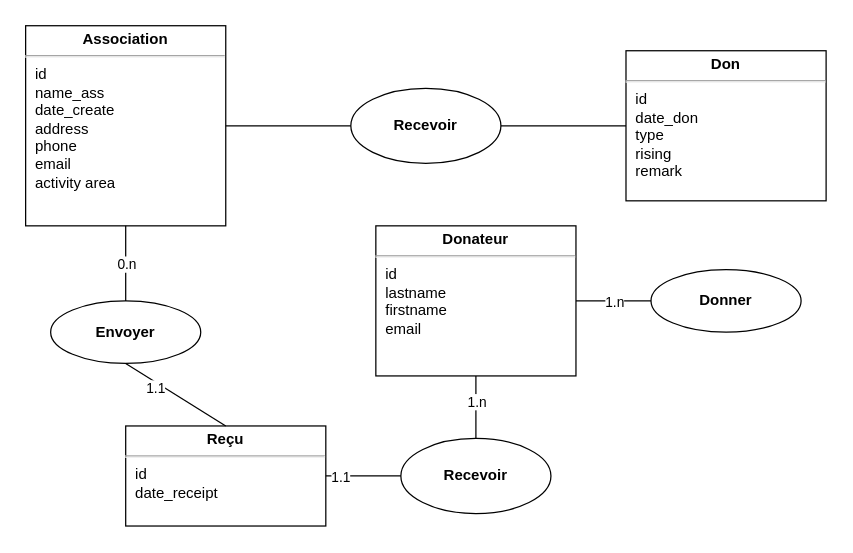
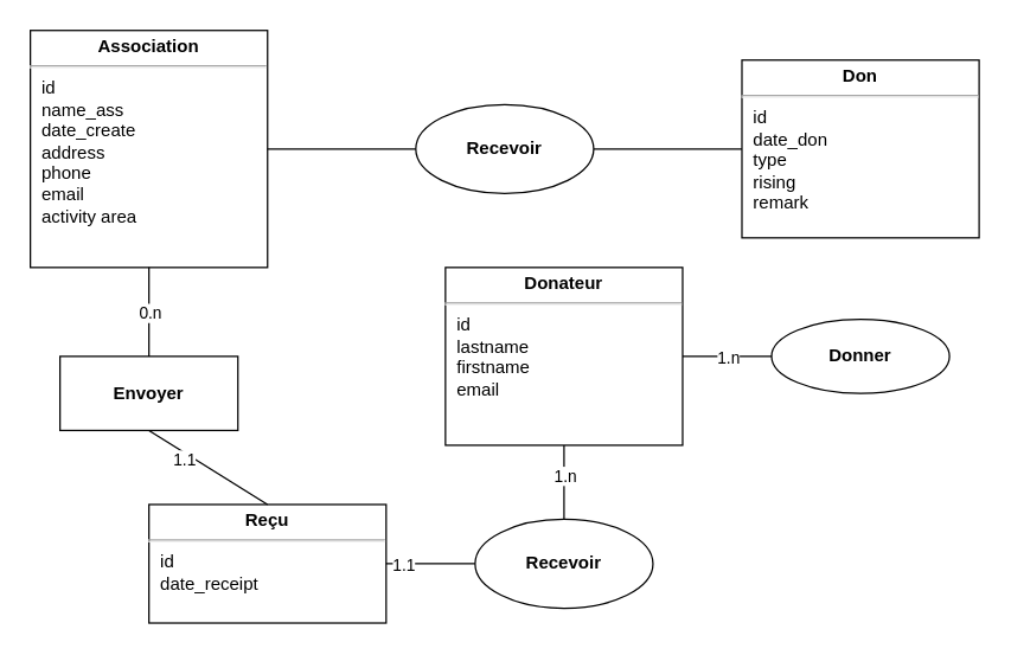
- <mxCell id="14" value="&lt;b&gt;Envoyer&lt;/b&gt;" style="ellipse;whiteSpace=wrap;html=1;" vertex="1" parent="1"><mxGeometry x="40" y="240" width="120" height="50" as="geometry" /></mxCell>
+ <mxCell id="14" value="&lt;b&gt;Envoyer&lt;/b&gt;" style="whiteSpace=wrap;html=1;rounded=0;" vertex="1" parent="1"><mxGeometry x="40" y="240" width="120" height="50" as="geometry" /></mxCell>
